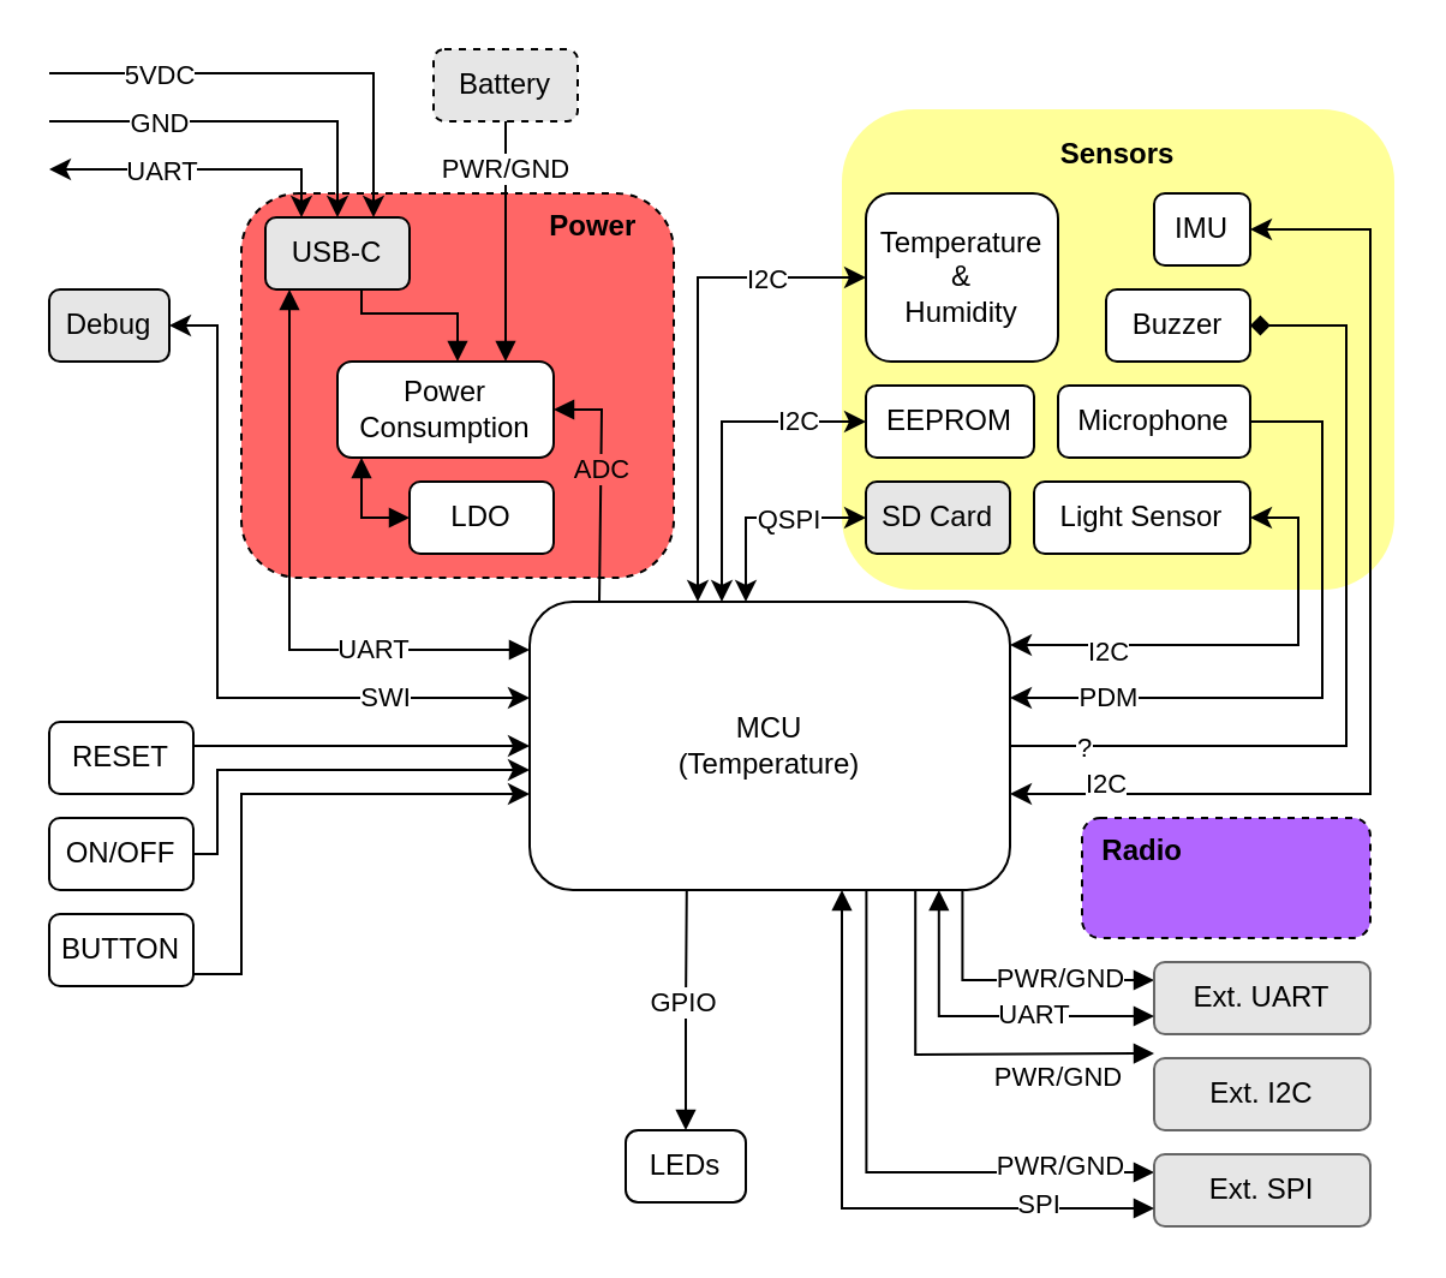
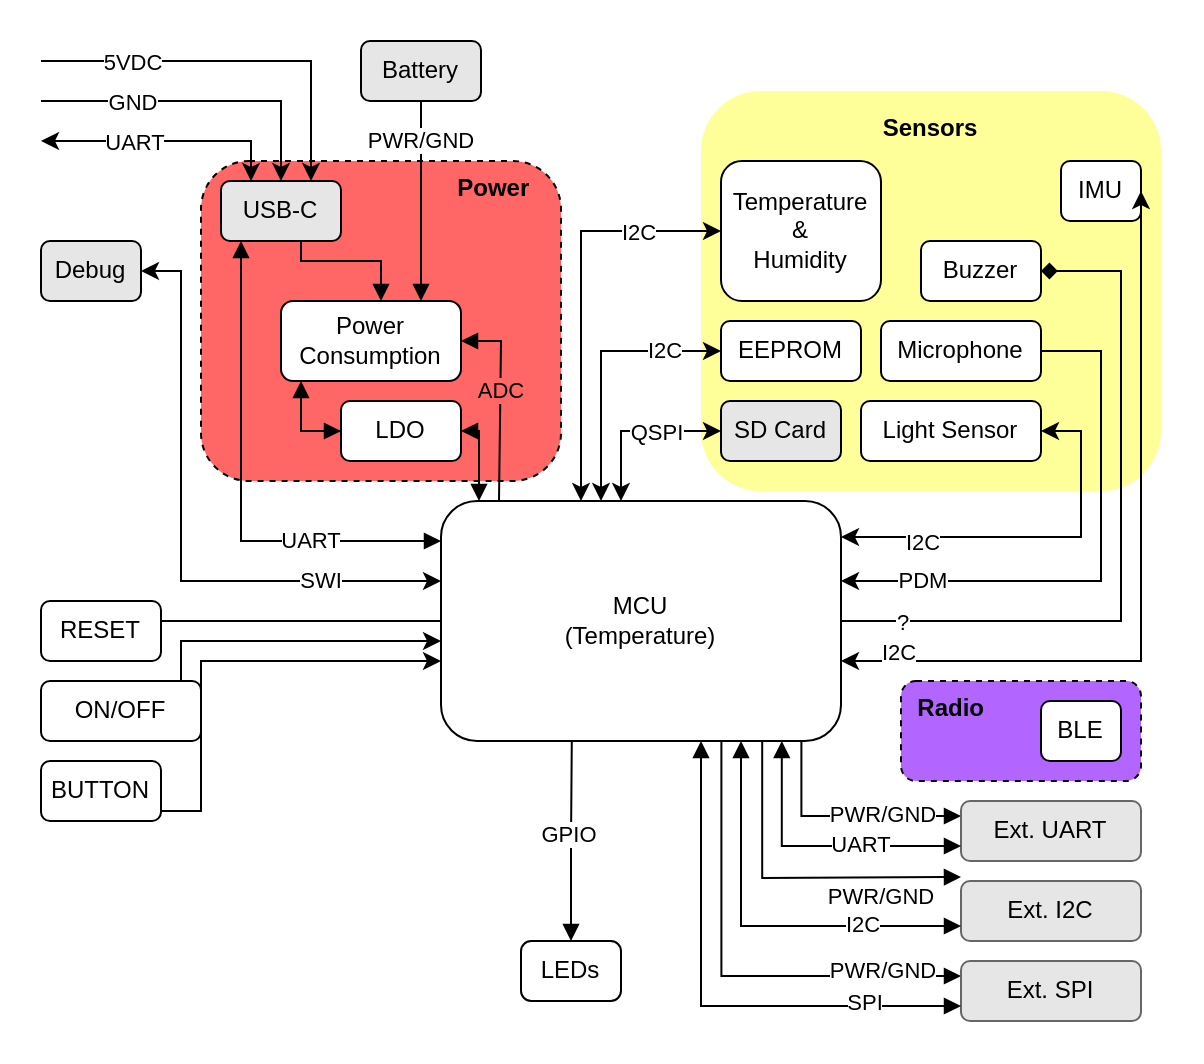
- <mxCell id="20" value="Battery" style="rounded=1;whiteSpace=wrap;html=1;fillColor=#E6E6E6;dashed=1;" parent="1" vertex="1"><mxGeometry x="180" y="20" width="60" height="30" as="geometry" /></mxCell>
+ <mxCell id="20" value="Battery" style="rounded=1;whiteSpace=wrap;html=1;fillColor=#E6E6E6;" parent="1" vertex="1"><mxGeometry x="180" y="20" width="60" height="30" as="geometry" /></mxCell>
- <mxCell id="18" value="IMU" style="rounded=1;whiteSpace=wrap;html=1;" parent="1" vertex="1"><mxGeometry x="480" y="80" width="40" height="30" as="geometry" /></mxCell>
+ <mxCell id="18" value="IMU" style="rounded=1;whiteSpace=wrap;html=1;" parent="1" vertex="1"><mxGeometry x="530" y="80" width="40" height="30" as="geometry" /></mxCell>
+ <mxCell id="67" value="" style="edgeStyle=orthogonalEdgeStyle;rounded=0;orthogonalLoop=1;jettySize=auto;html=1;startArrow=block;startFill=1;endArrow=block;endFill=1;" parent="1" source="68" target="26" edge="1"><mxGeometry relative="1" as="geometry"><mxPoint x="240" y="250" as="targetPoint" /><Array as="points"><mxPoint x="239" y="215" /></Array></mxGeometry></mxCell>
- <mxCell id="32" value="" style="edgeStyle=orthogonalEdgeStyle;rounded=0;orthogonalLoop=1;jettySize=auto;html=1;" parent="1" source="33" target="26" edge="1"><mxGeometry relative="1" as="geometry"><mxPoint x="220" y="306" as="targetPoint" /><Array as="points"><mxPoint x="90" y="310" /><mxPoint x="90" y="310" /></Array></mxGeometry></mxCell>
+ <mxCell id="32" value="" style="edgeStyle=orthogonalEdgeStyle;rounded=0;orthogonalLoop=1;jettySize=auto;html=1;endArrow=none;" parent="1" source="33" target="26" edge="1"><mxGeometry relative="1" as="geometry"><mxPoint x="220" y="306" as="targetPoint" /><Array as="points"><mxPoint x="90" y="310" /><mxPoint x="90" y="310" /></Array></mxGeometry></mxCell>
- <mxCell id="31" value="ON/OFF" style="rounded=1;whiteSpace=wrap;html=1;" parent="1" vertex="1"><mxGeometry x="20" y="340" width="60" height="30" as="geometry" /></mxCell>
+ <mxCell id="31" value="ON/OFF" style="rounded=1;whiteSpace=wrap;html=1;" parent="1" vertex="1"><mxGeometry x="20" y="340" width="80" height="30" as="geometry" /></mxCell>
+ <mxCell id="21" value="BLE" style="rounded=1;whiteSpace=wrap;html=1;" parent="1" vertex="1"><mxGeometry x="520" y="350" width="40" height="30" as="geometry" /></mxCell>
+ <mxCell id="59" value="" style="edgeStyle=orthogonalEdgeStyle;rounded=0;orthogonalLoop=1;jettySize=auto;html=1;startArrow=block;startFill=1;endArrow=block;endFill=1;entryX=0.75;entryY=1;entryDx=0;entryDy=0;exitX=0;exitY=0.75;exitDx=0;exitDy=0;" parent="1" source="58" target="26" edge="1"><mxGeometry relative="1" as="geometry"><mxPoint x="480" y="450" as="sourcePoint" /><mxPoint x="301" y="412" as="targetPoint" /></mxGeometry></mxCell>
+ <mxCell id="60" value="I2C" style="edgeLabel;html=1;align=center;verticalAlign=middle;resizable=0;points=[];" parent="59" vertex="1" connectable="0"><mxGeometry x="-0.373" y="-1" relative="1" as="geometry"><mxPoint x="13" as="offset" /></mxGeometry></mxCell>
